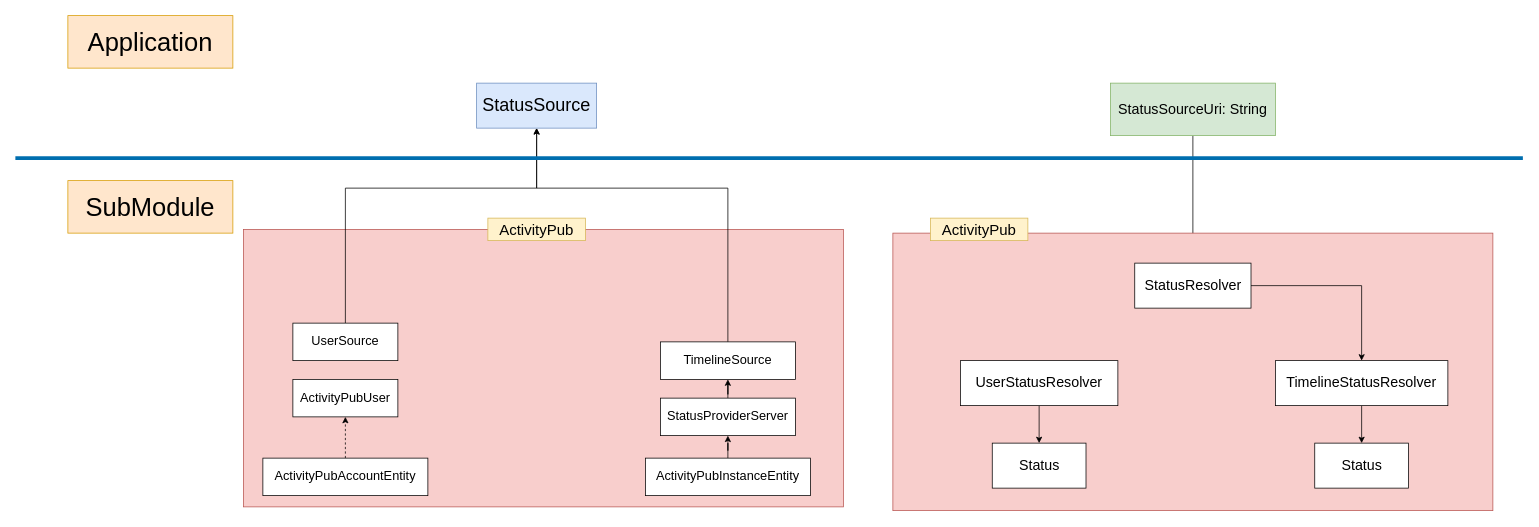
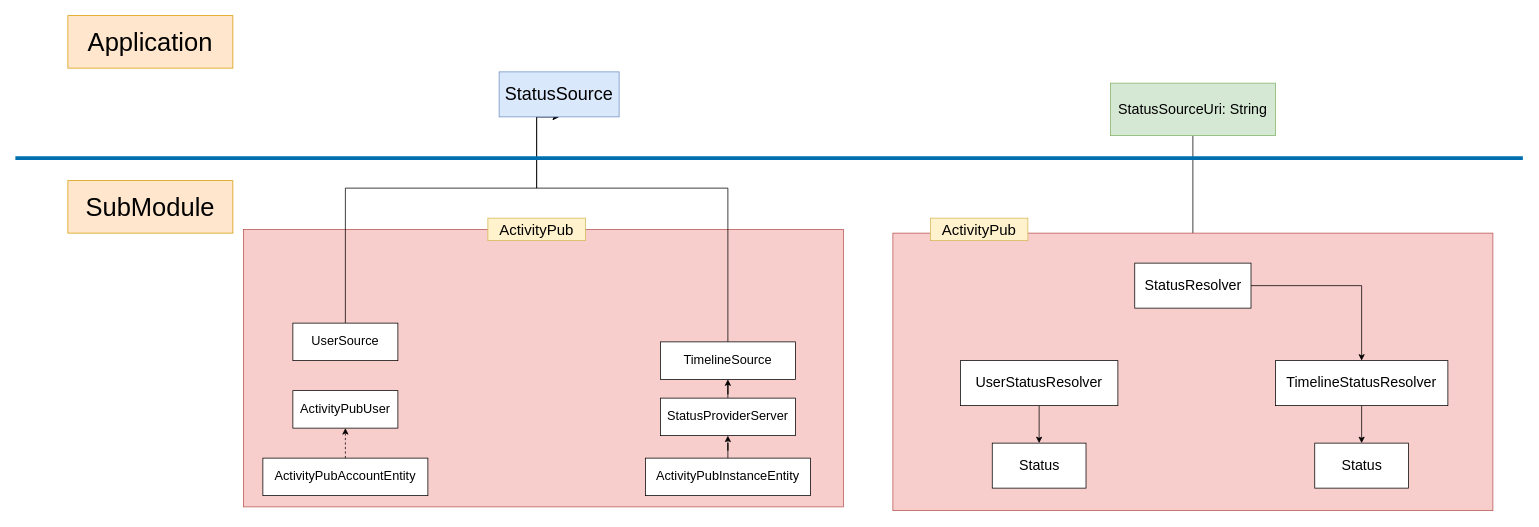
- <mxCell id="15" value="&lt;font style=&quot;font-size: 24px;&quot;&gt;StatusSource&lt;/font&gt;" style="whiteSpace=wrap;html=1;fillColor=#dae8fc;strokeColor=#6c8ebf;" vertex="1" parent="1"><mxGeometry x="635" y="110" width="160" height="60" as="geometry" /></mxCell>
+ <mxCell id="15" value="&lt;font style=&quot;font-size: 24px;&quot;&gt;StatusSource&lt;/font&gt;" style="whiteSpace=wrap;html=1;fillColor=#dae8fc;strokeColor=#6c8ebf;" vertex="1" parent="1"><mxGeometry x="665" y="95" width="160" height="60" as="geometry" /></mxCell>
- <mxCell id="4" value="&lt;font style=&quot;font-size: 17px;&quot;&gt;ActivityPubUser&lt;/font&gt;" style="rounded=0;whiteSpace=wrap;html=1;" vertex="1" parent="1"><mxGeometry x="390" y="505" width="140" height="50" as="geometry" /></mxCell>
+ <mxCell id="4" value="&lt;font style=&quot;font-size: 17px;&quot;&gt;ActivityPubUser&lt;/font&gt;" style="rounded=0;whiteSpace=wrap;html=1;" vertex="1" parent="1"><mxGeometry x="390" y="520" width="140" height="50" as="geometry" /></mxCell>
